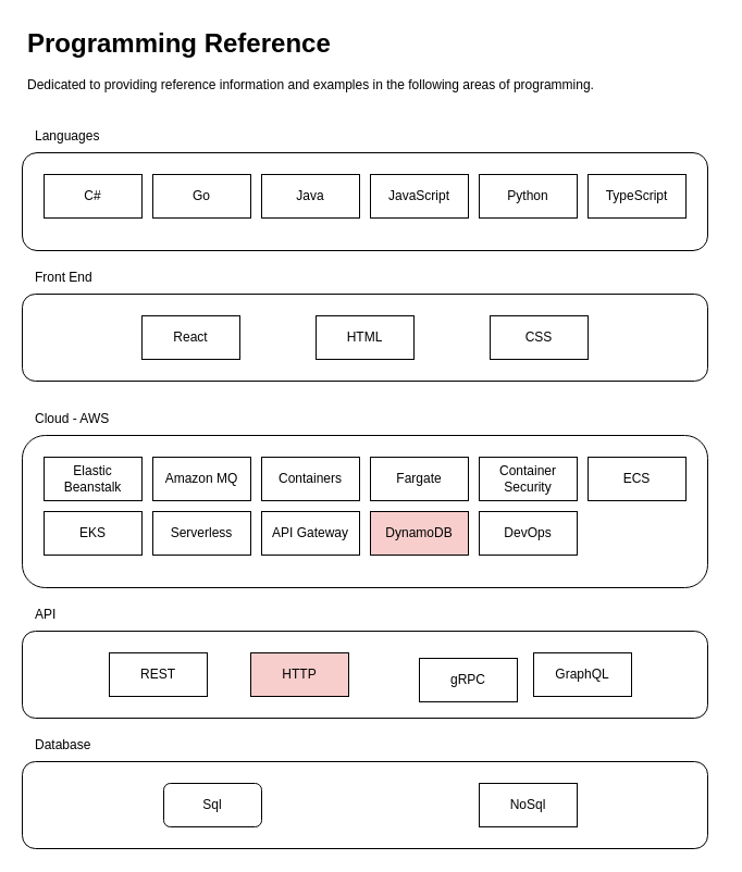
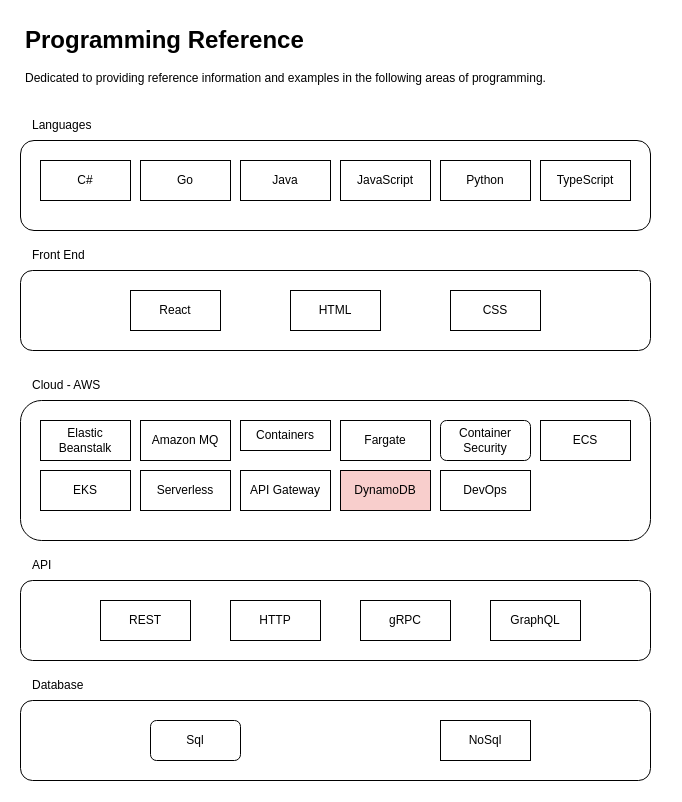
- <mxCell id="23" value="Containers" style="rounded=0;whiteSpace=wrap;html=1;" parent="1" vertex="1"><mxGeometry x="240" y="420" width="90" height="40" as="geometry" /></mxCell>
+ <mxCell id="23" value="Containers" style="rounded=0;whiteSpace=wrap;html=1;" parent="1" vertex="1"><mxGeometry x="240" y="420" width="90" height="30" as="geometry" /></mxCell>
- <mxCell id="24" value="Container Security" style="rounded=0;whiteSpace=wrap;html=1;" parent="1" vertex="1"><mxGeometry x="440" y="420" width="90" height="40" as="geometry" /></mxCell>
+ <mxCell id="24" value="Container Security" style="whiteSpace=wrap;html=1;rounded=1;" parent="1" vertex="1"><mxGeometry x="440" y="420" width="90" height="40" as="geometry" /></mxCell>
- <mxCell id="7" value="HTTP" style="rounded=0;whiteSpace=wrap;html=1;fillColor=#f8cecc;" parent="1" vertex="1"><mxGeometry x="230" y="600" width="90" height="40" as="geometry" /></mxCell>
+ <mxCell id="7" value="HTTP" style="rounded=0;whiteSpace=wrap;html=1;" parent="1" vertex="1"><mxGeometry x="230" y="600" width="90" height="40" as="geometry" /></mxCell>
- <mxCell id="8" value="gRPC" style="rounded=0;whiteSpace=wrap;html=1;" parent="1" vertex="1"><mxGeometry x="385" y="605" width="90" height="40" as="geometry" /></mxCell>
+ <mxCell id="8" value="gRPC" style="rounded=0;whiteSpace=wrap;html=1;" parent="1" vertex="1"><mxGeometry x="360" y="600" width="90" height="40" as="geometry" /></mxCell>
